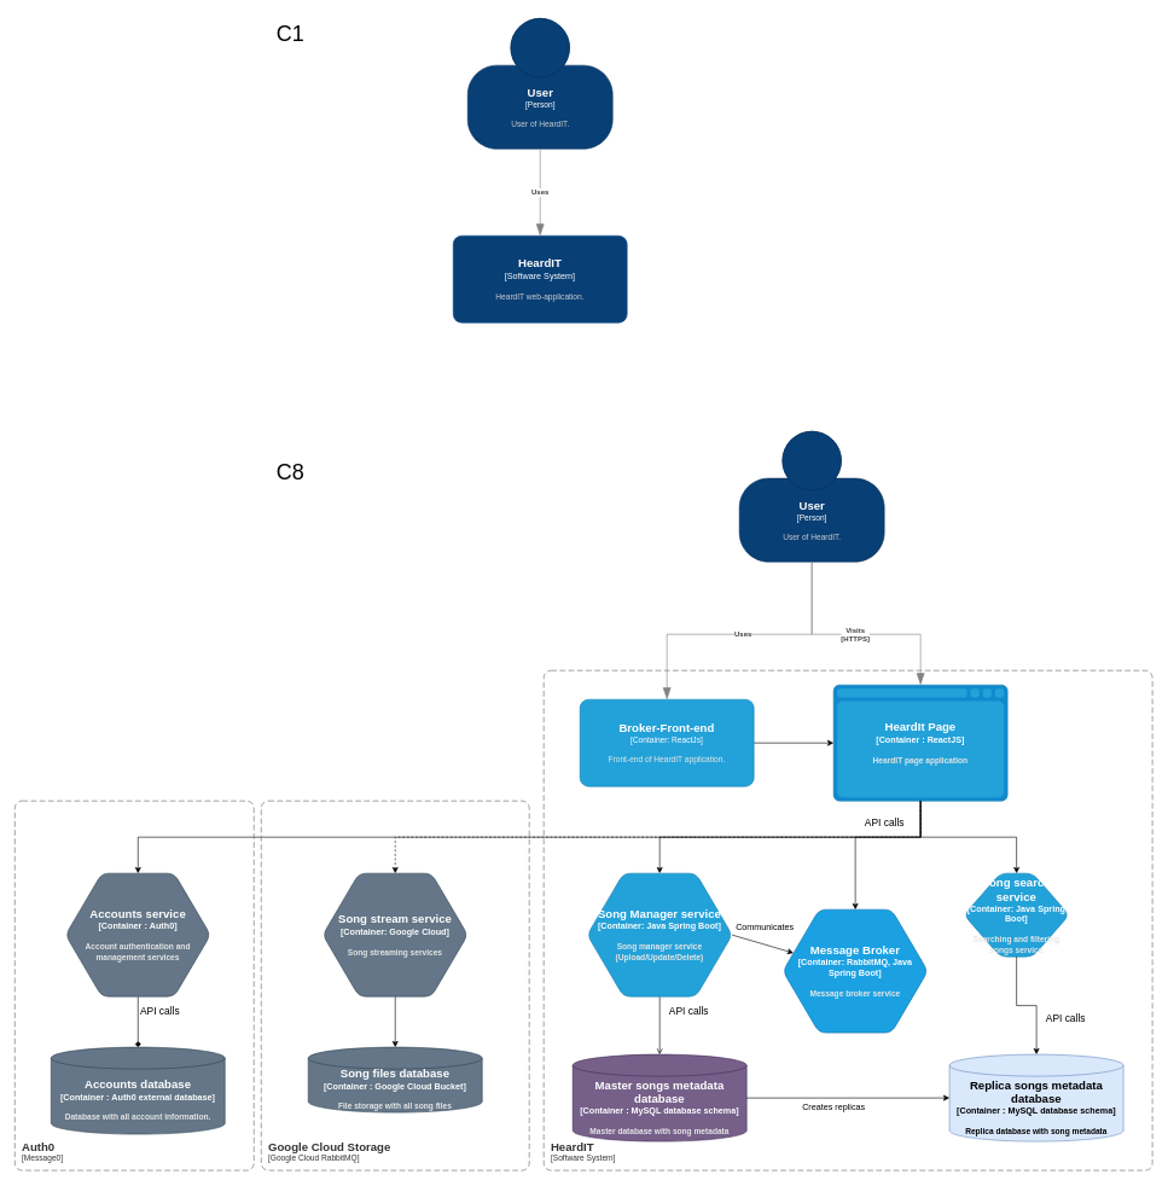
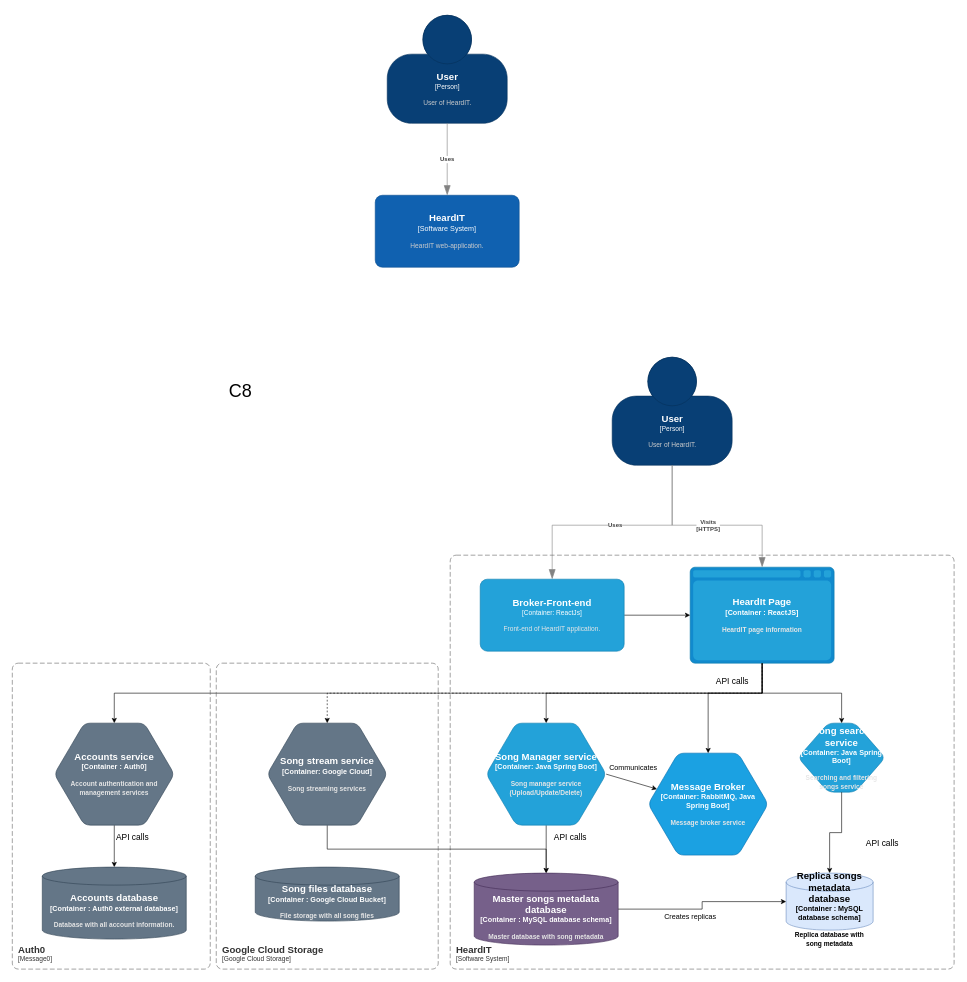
- <mxCell id="5" value="C1" style="text;html=1;align=center;verticalAlign=middle;resizable=0;points=[];autosize=1;strokeColor=none;fillColor=none;fontSize=30;" parent="1" vertex="1"><mxGeometry x="370" y="20" width="60" height="50" as="geometry" /></mxCell>
- <mxCell id="3" value="&lt;font style=&quot;font-size: 16px&quot;&gt;&lt;b&gt;HeardIT&lt;/b&gt;&lt;/font&gt;&lt;div&gt;[Software System]&lt;/div&gt;&lt;br&gt;&lt;div&gt;&lt;font style=&quot;font-size: 11px&quot;&gt;&lt;font color=&quot;#cccccc&quot;&gt;HeardIT web-application.&lt;/font&gt;&lt;/div&gt;" style="rounded=1;whiteSpace=wrap;html=1;labelBackgroundColor=none;fillColor=#083f75;fontColor=#ffffff;align=center;arcSize=10;strokeColor=#0D5091;metaEdit=1;resizable=0;points=[[0.25,0,0],[0.5,0,0],[0.75,0,0],[1,0.25,0],[1,0.5,0],[1,0.75,0],[0.75,1,0],[0.5,1,0],[0.25,1,0],[0,0.75,0],[0,0.5,0],[0,0.25,0]];" parent="1" vertex="1"><mxGeometry x="625" y="325" width="240" height="120" as="geometry" /></mxCell>
+ <mxCell id="3" value="&lt;font style=&quot;font-size: 16px&quot;&gt;&lt;b&gt;HeardIT&lt;/b&gt;&lt;/font&gt;&lt;div&gt;[Software System]&lt;/div&gt;&lt;br&gt;&lt;div&gt;&lt;font style=&quot;font-size: 11px&quot;&gt;&lt;font color=&quot;#cccccc&quot;&gt;HeardIT web-application.&lt;/font&gt;&lt;/div&gt;" style="rounded=1;whiteSpace=wrap;html=1;labelBackgroundColor=none;fillColor=#1061B0;fontColor=#ffffff;align=center;arcSize=10;strokeColor=#0D5091;metaEdit=1;resizable=0;points=[[0.25,0,0],[0.5,0,0],[0.75,0,0],[1,0.25,0],[1,0.5,0],[1,0.75,0],[0.75,1,0],[0.5,1,0],[0.25,1,0],[0,0.75,0],[0,0.5,0],[0,0.25,0]];" parent="1" vertex="1"><mxGeometry x="625" y="325" width="240" height="120" as="geometry" /></mxCell>
- <mxCell id="12" value="&lt;font style=&quot;font-size: 16px&quot;&gt;&lt;b&gt;HeardIt Page&lt;/font&gt;&lt;div&gt;[Container :&amp;nbsp;ReactJS]&lt;/div&gt;&lt;br&gt;&lt;div&gt;&lt;font style=&quot;font-size: 11px&quot;&gt;&lt;font color=&quot;#E6E6E6&quot;&gt;HeardIT page application&lt;/font&gt;&lt;/div&gt;" style="shape=mxgraph.c4.webBrowserContainer;whiteSpace=wrap;html=1;boundedLbl=1;rounded=0;labelBackgroundColor=none;fillColor=#118ACD;fontSize=12;fontColor=#ffffff;align=center;strokeColor=#0E7DAD;metaEdit=1;points=[[0.5,0,0],[1,0.25,0],[1,0.5,0],[1,0.75,0],[0.5,1,0],[0,0.75,0],[0,0.5,0],[0,0.25,0]];resizable=0;" vertex="1" parent="1"><mxGeometry x="1150" y="945" width="240" height="160" as="geometry" /></mxCell>
+ <mxCell id="12" value="&lt;font style=&quot;font-size: 16px&quot;&gt;&lt;b&gt;HeardIt Page&lt;/font&gt;&lt;div&gt;[Container :&amp;nbsp;ReactJS]&lt;/div&gt;&lt;br&gt;&lt;div&gt;&lt;font style=&quot;font-size: 11px&quot;&gt;&lt;font color=&quot;#E6E6E6&quot;&gt;HeardIT page information&lt;/font&gt;&lt;/div&gt;" style="shape=mxgraph.c4.webBrowserContainer;whiteSpace=wrap;html=1;boundedLbl=1;rounded=0;labelBackgroundColor=none;fillColor=#118ACD;fontSize=12;fontColor=#ffffff;align=center;strokeColor=#0E7DAD;metaEdit=1;points=[[0.5,0,0],[1,0.25,0],[1,0.5,0],[1,0.75,0],[0.5,1,0],[0,0.75,0],[0,0.5,0],[0,0.25,0]];resizable=0;" vertex="1" parent="1"><mxGeometry x="1150" y="945" width="240" height="160" as="geometry" /></mxCell>
- <mxCell id="15" style="edgeStyle=orthogonalEdgeStyle;rounded=0;orthogonalLoop=1;jettySize=auto;html=1;exitX=0.5;exitY=1;exitDx=0;exitDy=0;exitPerimeter=0;entryX=0.5;entryY=0;entryDx=0;entryDy=0;entryPerimeter=0;fontSize=14;endArrow=diamond;" edge="1" source="16" target="25" parent="1"><mxGeometry relative="1" as="geometry" /></mxCell>
+ <mxCell id="15" style="edgeStyle=orthogonalEdgeStyle;rounded=0;orthogonalLoop=1;jettySize=auto;html=1;exitX=0.5;exitY=1;exitDx=0;exitDy=0;exitPerimeter=0;entryX=0.5;entryY=0;entryDx=0;entryDy=0;entryPerimeter=0;fontSize=14;" edge="1" source="16" target="25" parent="1"><mxGeometry relative="1" as="geometry" /></mxCell>
- <mxCell id="17" style="edgeStyle=orthogonalEdgeStyle;rounded=0;orthogonalLoop=1;jettySize=auto;html=1;exitX=0.5;exitY=1;exitDx=0;exitDy=0;exitPerimeter=0;entryX=0.5;entryY=0;entryDx=0;entryDy=0;entryPerimeter=0;fontSize=14;" edge="1" source="18" target="23" parent="1"><mxGeometry relative="1" as="geometry" /></mxCell>
+ <mxCell id="17" style="edgeStyle=orthogonalEdgeStyle;rounded=0;orthogonalLoop=1;jettySize=auto;html=1;exitX=0.5;exitY=1;exitDx=0;exitDy=0;exitPerimeter=0;fontSize=14;" edge="1" source="18" target="24" parent="1"><mxGeometry relative="1" as="geometry" /></mxCell>
- <mxCell id="37" value="&lt;font style=&quot;font-size: 16px&quot;&gt;&lt;b&gt;Replica songs metadata database&lt;/b&gt;&lt;/font&gt;&lt;div&gt;&lt;b&gt;[Container :&amp;nbsp;MySQL database schema]&lt;/b&gt;&lt;/div&gt;&lt;b&gt;&lt;br&gt;&lt;div&gt;&lt;font style=&quot;font-size: 11px&quot;&gt;&lt;font&gt;Replica database with song metadata&lt;/font&gt;&lt;/font&gt;&lt;/div&gt;&lt;/b&gt;" style="shape=cylinder3;size=15;whiteSpace=wrap;html=1;boundedLbl=1;rounded=0;labelBackgroundColor=none;fontSize=12;align=center;metaEdit=1;points=[[0.5,0,0],[1,0.25,0],[1,0.5,0],[1,0.75,0],[0.5,1,0],[0,0.75,0],[0,0.5,0],[0,0.25,0]];resizable=0;fillColor=#DAE8FC;strokeColor=#6c8ebf;fontColor=default;" vertex="1" parent="1"><mxGeometry x="1310" y="1455" width="240" height="120" as="geometry" /></mxCell>
+ <mxCell id="37" value="&lt;font style=&quot;font-size: 16px&quot;&gt;&lt;b&gt;Replica songs metadata database&lt;/b&gt;&lt;/font&gt;&lt;div&gt;&lt;b&gt;[Container :&amp;nbsp;MySQL database schema]&lt;/b&gt;&lt;/div&gt;&lt;b&gt;&lt;br&gt;&lt;div&gt;&lt;font style=&quot;font-size: 11px&quot;&gt;&lt;font&gt;Replica database with song metadata&lt;/font&gt;&lt;/font&gt;&lt;/div&gt;&lt;/b&gt;" style="shape=cylinder3;size=15;whiteSpace=wrap;html=1;boundedLbl=1;rounded=0;labelBackgroundColor=none;fontSize=12;align=center;metaEdit=1;points=[[0.5,0,0],[1,0.25,0],[1,0.5,0],[1,0.75,0],[0.5,1,0],[0,0.75,0],[0,0.5,0],[0,0.25,0]];resizable=0;fillColor=#DAE8FC;strokeColor=#6c8ebf;fontColor=default;" vertex="1" parent="1"><mxGeometry x="1310" y="1455" width="145" height="95" as="geometry" /></mxCell>
- <mxCell id="33" value="&lt;font style=&quot;font-size: 16px&quot;&gt;&lt;b&gt;&lt;div style=&quot;text-align: left&quot;&gt;Google Cloud Storage&lt;/div&gt;&lt;/b&gt;&lt;/font&gt;&lt;div style=&quot;text-align: left&quot;&gt;[Google Cloud RabbitMQ]&lt;/div&gt;" style="rounded=1;fontSize=11;whiteSpace=wrap;html=1;dashed=1;arcSize=20;fillColor=none;strokeColor=#666666;fontColor=#333333;labelBackgroundColor=none;align=left;verticalAlign=bottom;labelBorderColor=none;spacingTop=0;spacing=10;dashPattern=8 4;metaEdit=1;rotatable=0;perimeter=rectanglePerimeter;noLabel=0;labelPadding=0;allowArrows=0;connectable=0;expand=0;recursiveResize=0;editable=1;pointerEvents=0;absoluteArcSize=1;points=[[0.25,0,0],[0.5,0,0],[0.75,0,0],[1,0.25,0],[1,0.5,0],[1,0.75,0],[0.75,1,0],[0.5,1,0],[0.25,1,0],[0,0.75,0],[0,0.5,0],[0,0.25,0]];" vertex="1" parent="1"><mxGeometry x="360" y="1105" width="370" height="510" as="geometry" /></mxCell>
+ <mxCell id="33" value="&lt;font style=&quot;font-size: 16px&quot;&gt;&lt;b&gt;&lt;div style=&quot;text-align: left&quot;&gt;Google Cloud Storage&lt;/div&gt;&lt;/b&gt;&lt;/font&gt;&lt;div style=&quot;text-align: left&quot;&gt;[Google Cloud Storage]&lt;/div&gt;" style="rounded=1;fontSize=11;whiteSpace=wrap;html=1;dashed=1;arcSize=20;fillColor=none;strokeColor=#666666;fontColor=#333333;labelBackgroundColor=none;align=left;verticalAlign=bottom;labelBorderColor=none;spacingTop=0;spacing=10;dashPattern=8 4;metaEdit=1;rotatable=0;perimeter=rectanglePerimeter;noLabel=0;labelPadding=0;allowArrows=0;connectable=0;expand=0;recursiveResize=0;editable=1;pointerEvents=0;absoluteArcSize=1;points=[[0.25,0,0],[0.5,0,0],[0.75,0,0],[1,0.25,0],[1,0.5,0],[1,0.75,0],[0.75,1,0],[0.5,1,0],[0.25,1,0],[0,0.75,0],[0,0.5,0],[0,0.25,0]];" vertex="1" parent="1"><mxGeometry x="360" y="1105" width="370" height="510" as="geometry" /></mxCell>
